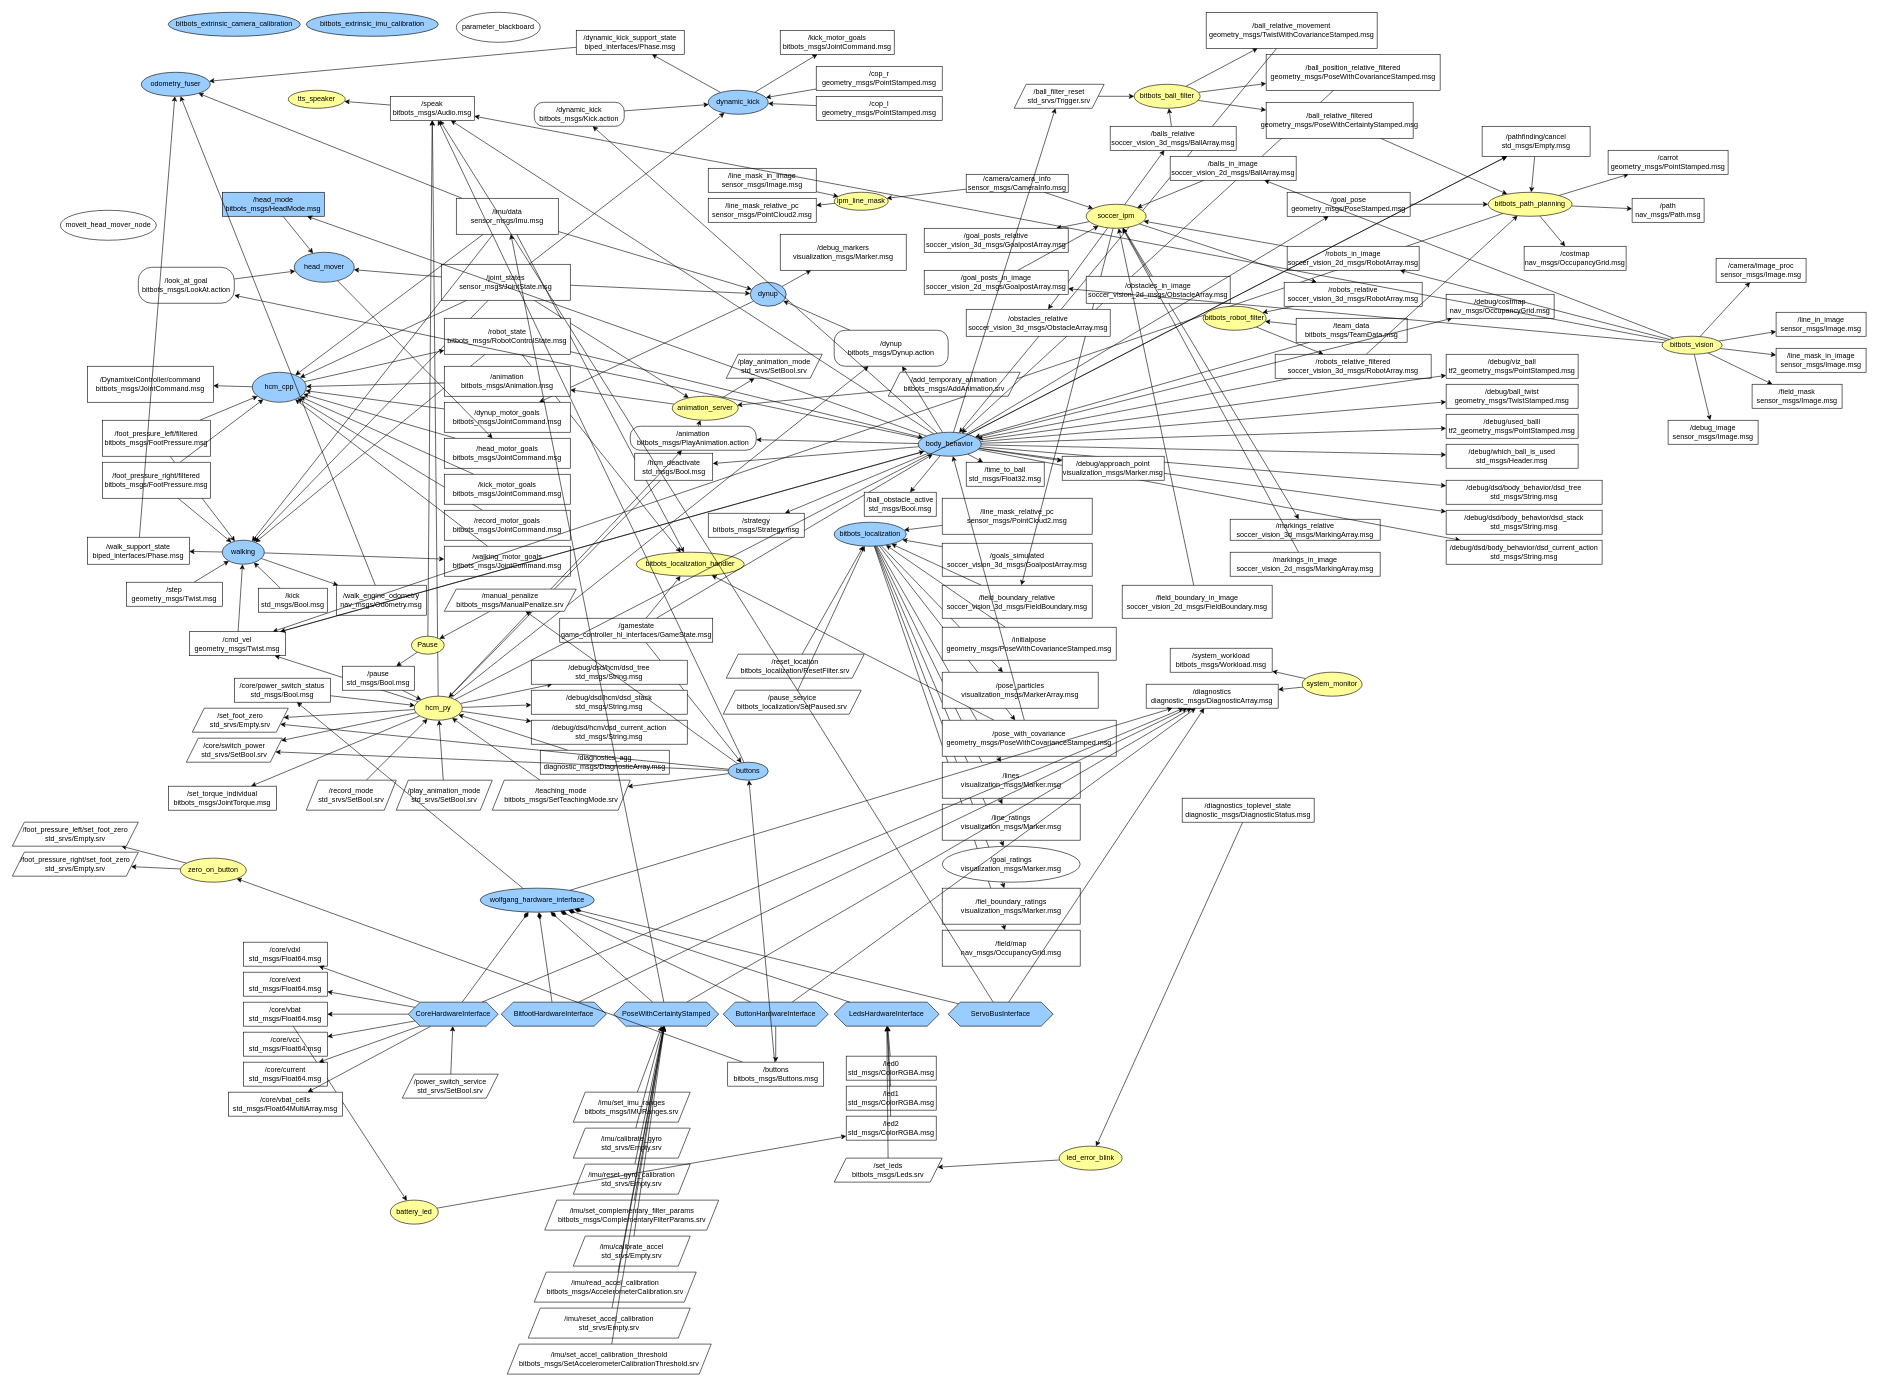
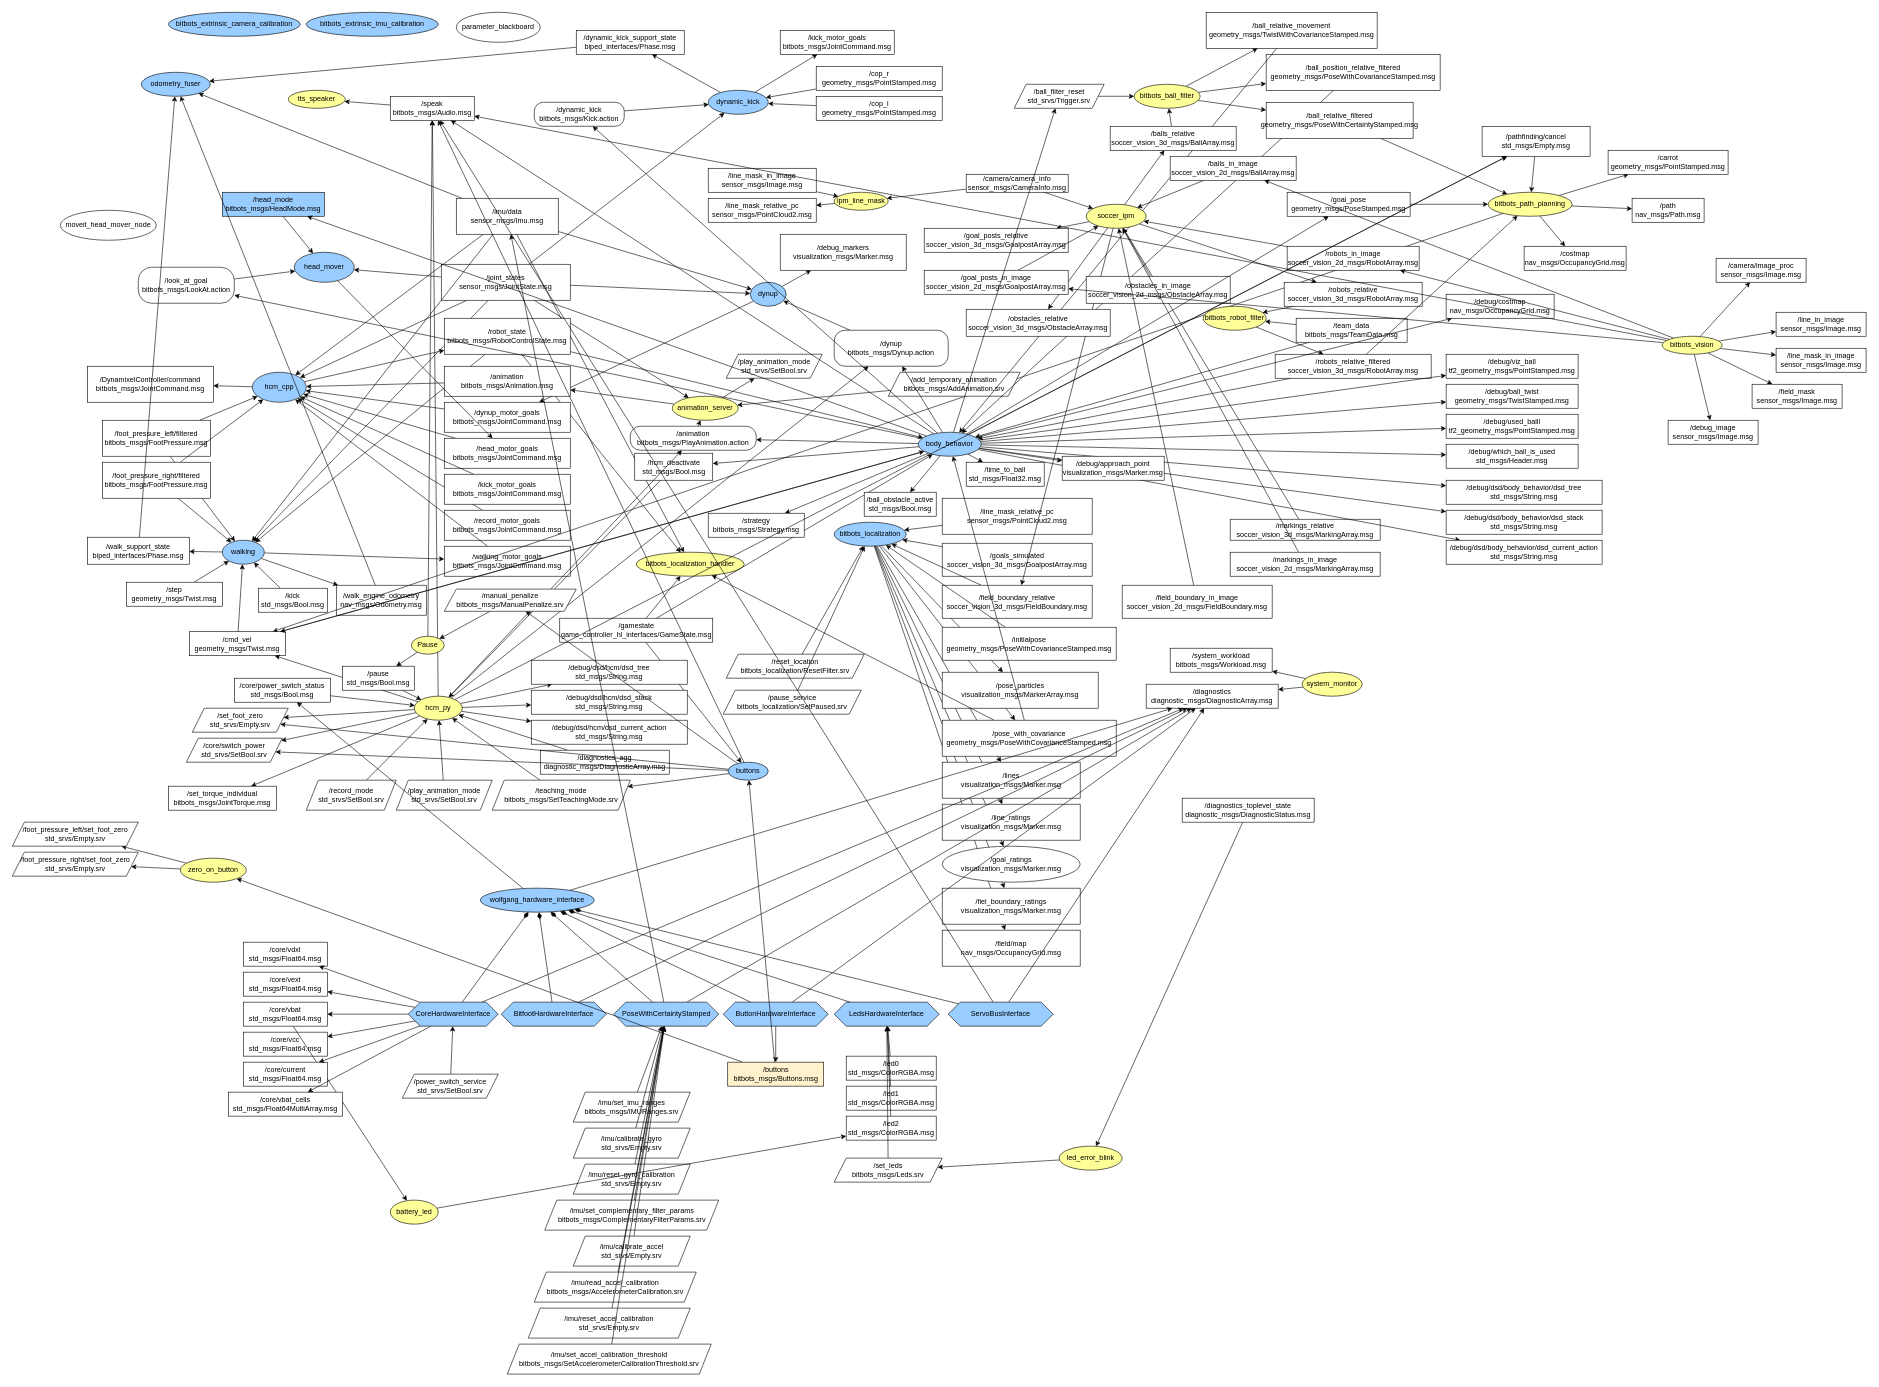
- <mxCell id="160" style="edgeStyle=none;rounded=0;orthogonalLoop=1;jettySize=auto;html=1;" parent="1" source="161" target="177" edge="1"><mxGeometry relative="1" as="geometry" /></mxCell>
+ <mxCell id="160" style="edgeStyle=none;rounded=0;orthogonalLoop=1;jettySize=auto;html=1;endArrow=none;" parent="1" source="161" target="177" edge="1"><mxGeometry relative="1" as="geometry" /></mxCell>
- <mxCell id="320" value="&lt;div&gt;/buttons&lt;/div&gt;&lt;div&gt;bitbots_msgs/Buttons.msg&lt;br&gt;&lt;/div&gt;" style="rounded=0;whiteSpace=wrap;html=1;" parent="1" vertex="1"><mxGeometry x="1212.5" y="1770" width="160" height="40" as="geometry" /></mxCell>
+ <mxCell id="320" value="&lt;div&gt;/buttons&lt;/div&gt;&lt;div&gt;bitbots_msgs/Buttons.msg&lt;br&gt;&lt;/div&gt;" style="rounded=0;whiteSpace=wrap;html=1;fillColor=#fff2cc;" parent="1" vertex="1"><mxGeometry x="1212.5" y="1770" width="160" height="40" as="geometry" /></mxCell>
